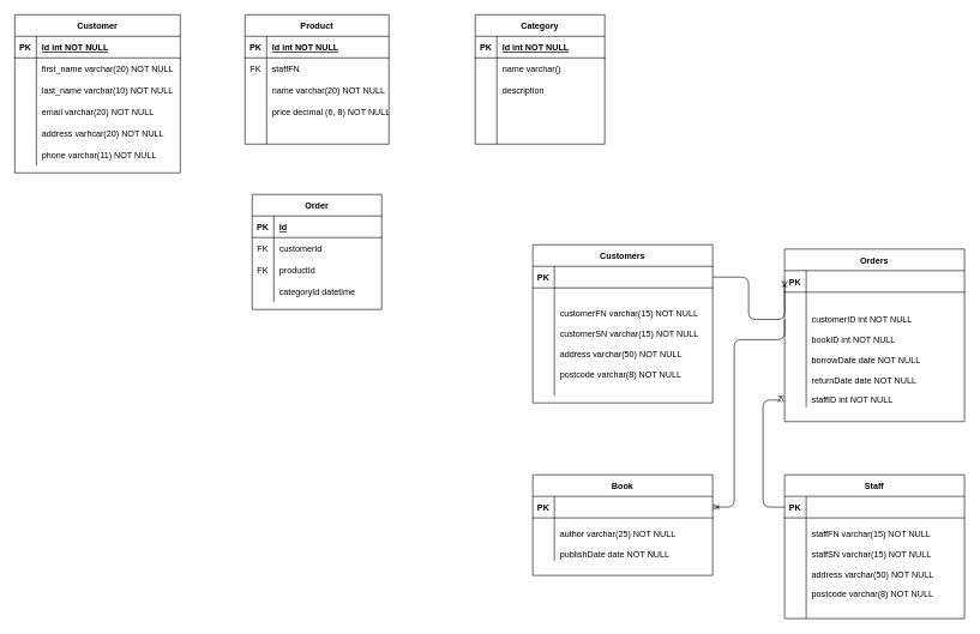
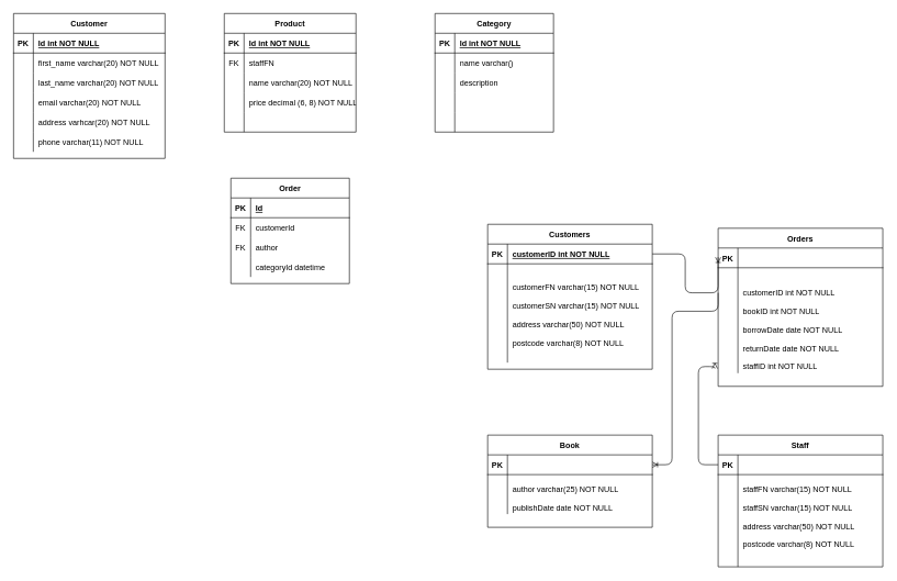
- <mxCell id="40" value="last_name varchar(10) NOT NULL" style="shape=partialRectangle;connectable=0;fillColor=none;top=0;left=0;bottom=0;right=0;align=left;spacingLeft=6;overflow=hidden;" parent="38" vertex="1"><mxGeometry x="30" width="200" height="30" as="geometry"><mxRectangle width="200" height="30" as="alternateBounds" /></mxGeometry></mxCell>
+ <mxCell id="40" value="last_name varchar(20) NOT NULL" style="shape=partialRectangle;connectable=0;fillColor=none;top=0;left=0;bottom=0;right=0;align=left;spacingLeft=6;overflow=hidden;" parent="38" vertex="1"><mxGeometry x="30" width="200" height="30" as="geometry"><mxRectangle width="200" height="30" as="alternateBounds" /></mxGeometry></mxCell>
- <mxCell id="27" value="productId" style="shape=partialRectangle;connectable=0;fillColor=none;top=0;left=0;bottom=0;right=0;align=left;spacingLeft=6;overflow=hidden;" parent="25" vertex="1"><mxGeometry x="30" width="150" height="30" as="geometry"><mxRectangle width="150" height="30" as="alternateBounds" /></mxGeometry></mxCell>
+ <mxCell id="27" value="author" style="shape=partialRectangle;connectable=0;fillColor=none;top=0;left=0;bottom=0;right=0;align=left;spacingLeft=6;overflow=hidden;" parent="25" vertex="1"><mxGeometry x="30" width="150" height="30" as="geometry"><mxRectangle width="150" height="30" as="alternateBounds" /></mxGeometry></mxCell>
+ <mxCell id="82" value="customerID int NOT NULL " style="shape=partialRectangle;overflow=hidden;connectable=0;fillColor=none;top=0;left=0;bottom=0;right=0;align=left;spacingLeft=6;fontStyle=5;" vertex="1" parent="80"><mxGeometry x="30" width="220" height="30" as="geometry"><mxRectangle width="220" height="30" as="alternateBounds" /></mxGeometry></mxCell>
